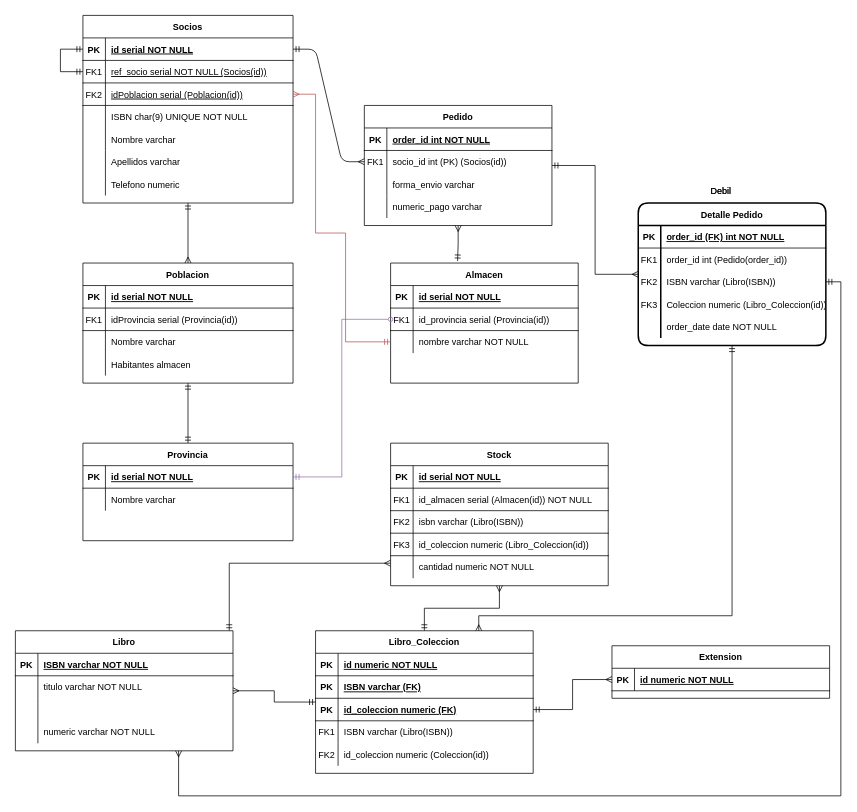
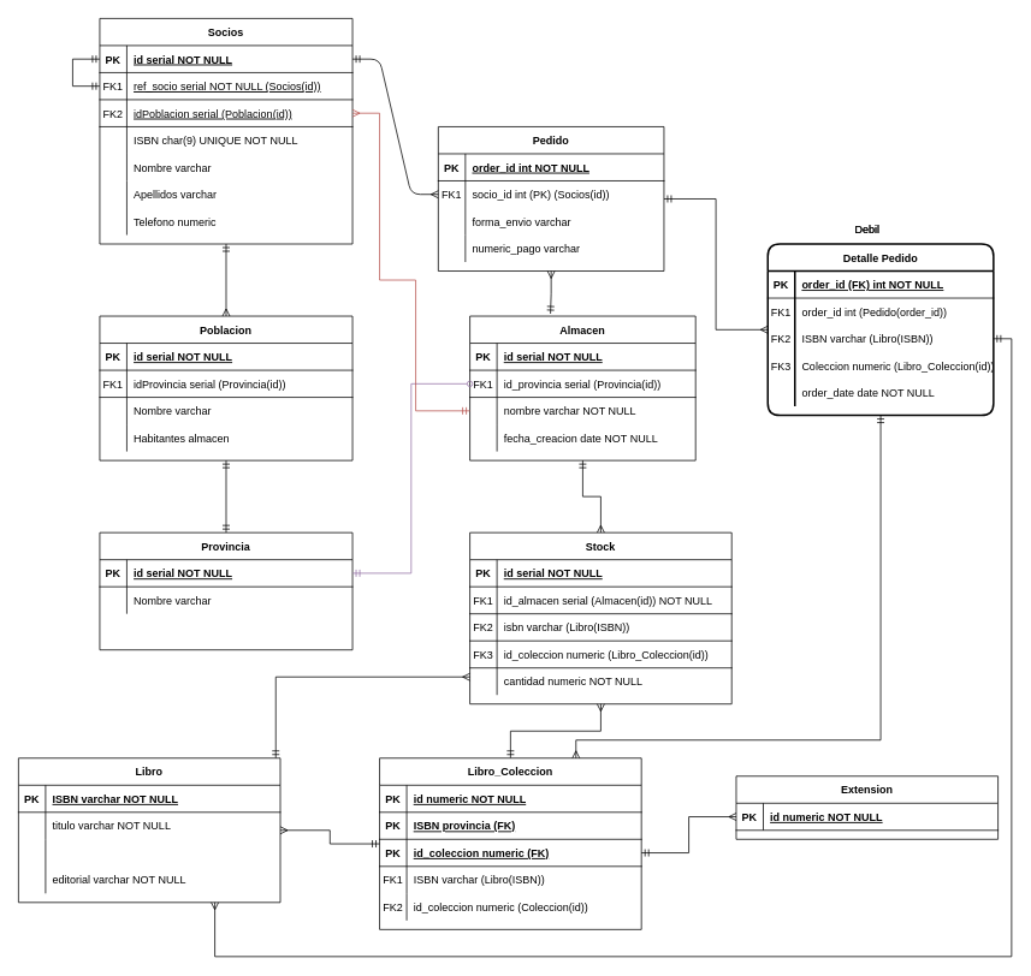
+ <mxCell id="32" value="fecha_creacion date NOT NULL" style="shape=partialRectangle;overflow=hidden;connectable=0;fillColor=none;top=0;left=0;bottom=0;right=0;align=left;spacingLeft=6;" parent="30" vertex="1"><mxGeometry x="30" width="220" height="30" as="geometry"><mxRectangle width="220" height="30" as="alternateBounds" /></mxGeometry></mxCell>
+ <mxCell id="19" value="" style="edgeStyle=orthogonalEdgeStyle;rounded=0;orthogonalLoop=1;jettySize=auto;html=1;endArrow=ERmany;endFill=0;startArrow=ERmandOne;startFill=0;" parent="1" source="20" target="81" edge="1"><mxGeometry relative="1" as="geometry" /></mxCell>
- <mxCell id="124" value="ISBN varchar (FK)" style="shape=partialRectangle;overflow=hidden;connectable=0;fillColor=none;top=0;left=0;bottom=0;right=0;align=left;spacingLeft=6;fontStyle=5;" parent="122" vertex="1"><mxGeometry x="30" width="260" height="30" as="geometry"><mxRectangle width="260" height="30" as="alternateBounds" /></mxGeometry></mxCell>
+ <mxCell id="124" value="ISBN provincia (FK)" style="shape=partialRectangle;overflow=hidden;connectable=0;fillColor=none;top=0;left=0;bottom=0;right=0;align=left;spacingLeft=6;fontStyle=5;" parent="122" vertex="1"><mxGeometry x="30" width="260" height="30" as="geometry"><mxRectangle width="260" height="30" as="alternateBounds" /></mxGeometry></mxCell>
- <mxCell id="110" value="numeric varchar NOT NULL" style="shape=partialRectangle;overflow=hidden;connectable=0;fillColor=none;top=0;left=0;bottom=0;right=0;align=left;spacingLeft=6;" parent="108" vertex="1"><mxGeometry x="30" width="260" height="30" as="geometry"><mxRectangle width="260" height="30" as="alternateBounds" /></mxGeometry></mxCell>
+ <mxCell id="110" value="editorial varchar NOT NULL" style="shape=partialRectangle;overflow=hidden;connectable=0;fillColor=none;top=0;left=0;bottom=0;right=0;align=left;spacingLeft=6;" parent="108" vertex="1"><mxGeometry x="30" width="260" height="30" as="geometry"><mxRectangle width="260" height="30" as="alternateBounds" /></mxGeometry></mxCell>
